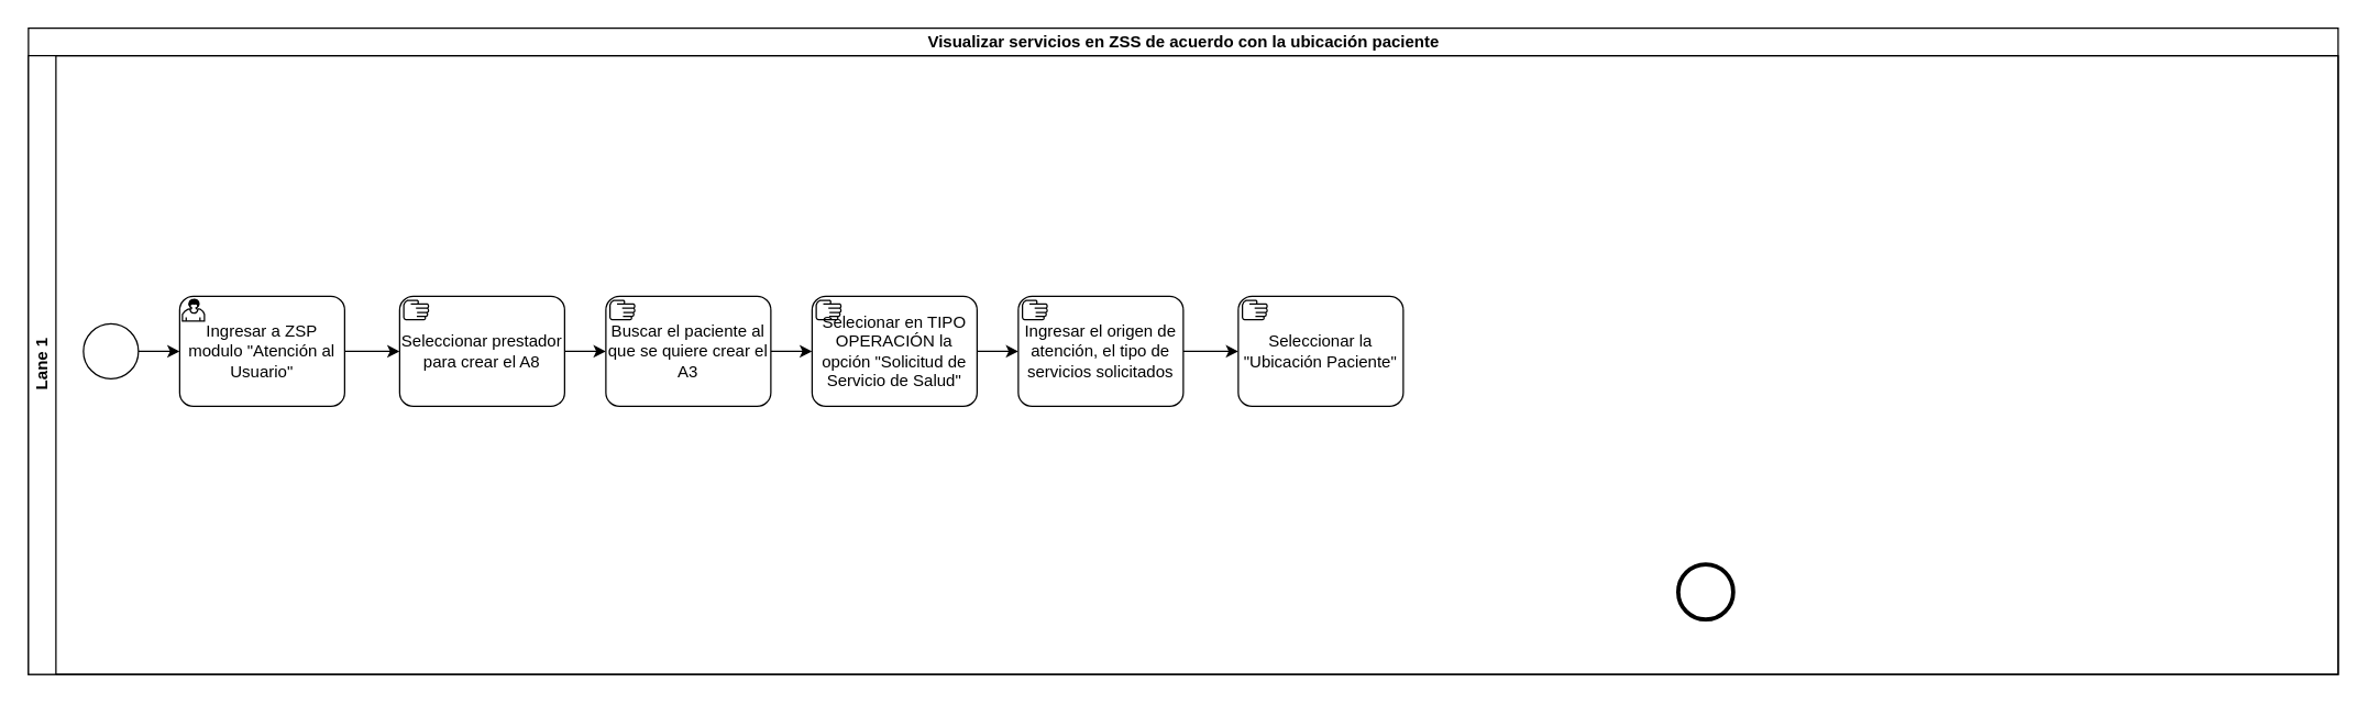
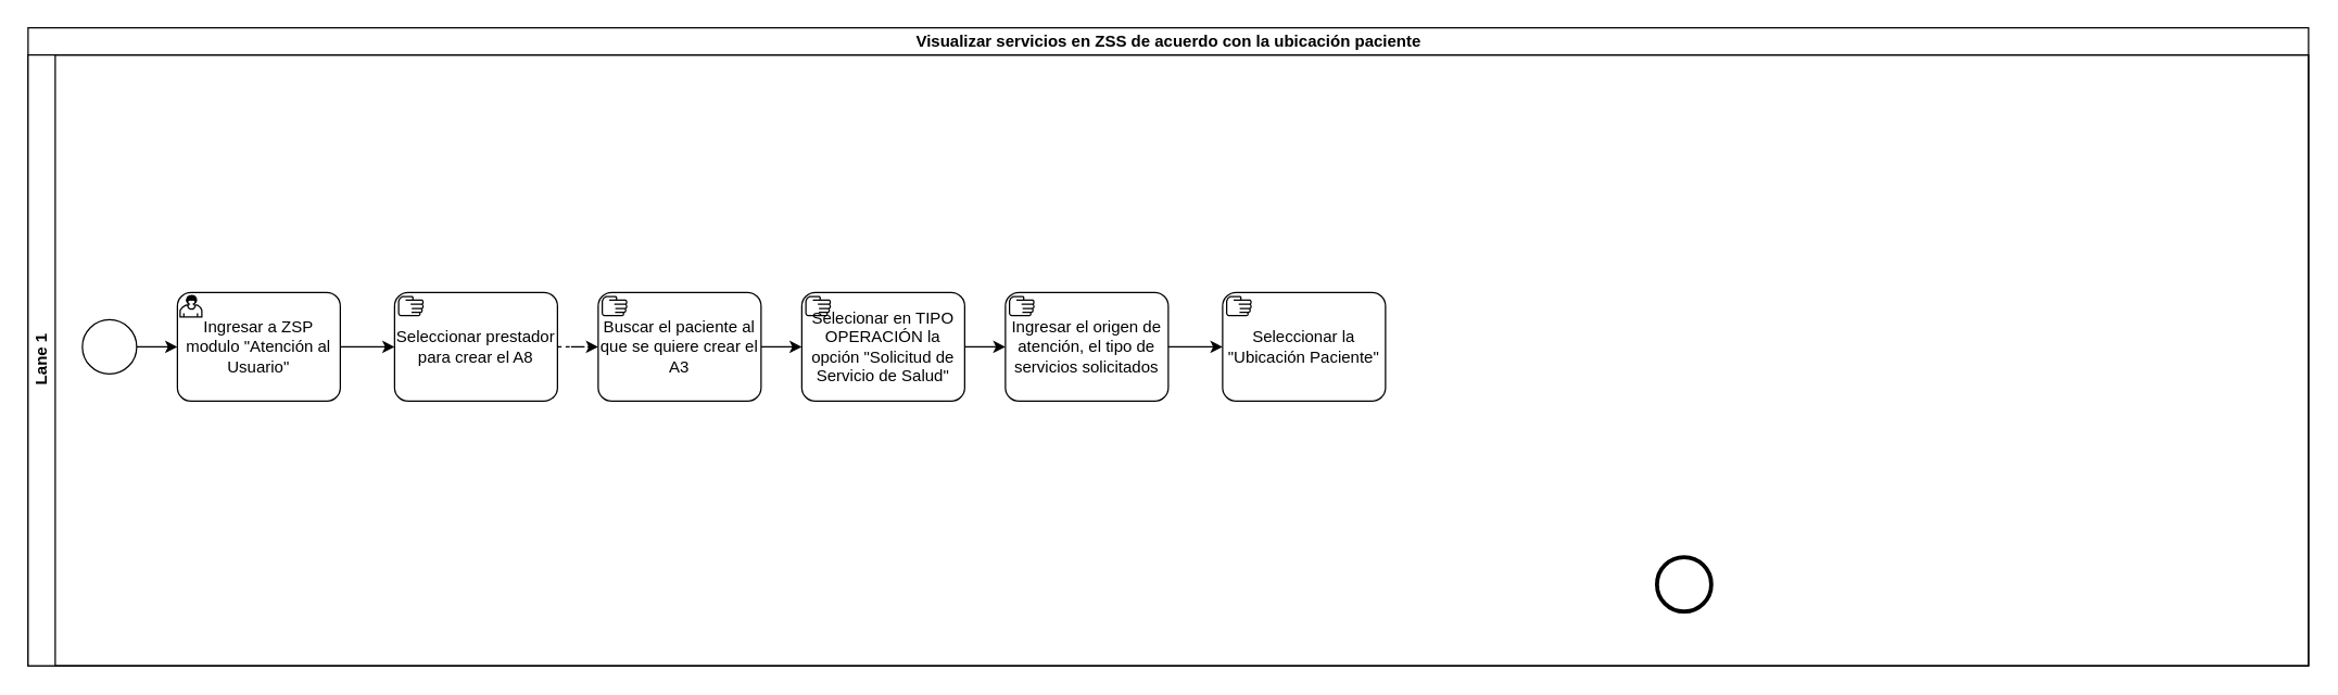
- <mxCell id="9" style="edgeStyle=orthogonalEdgeStyle;rounded=0;orthogonalLoop=1;jettySize=auto;html=1;" edge="1" parent="3" source="10" target="12"><mxGeometry relative="1" as="geometry" /></mxCell>
+ <mxCell id="9" style="edgeStyle=orthogonalEdgeStyle;rounded=0;orthogonalLoop=1;jettySize=auto;html=1;dashed=1;" edge="1" parent="3" source="10" target="12"><mxGeometry relative="1" as="geometry" /></mxCell>
